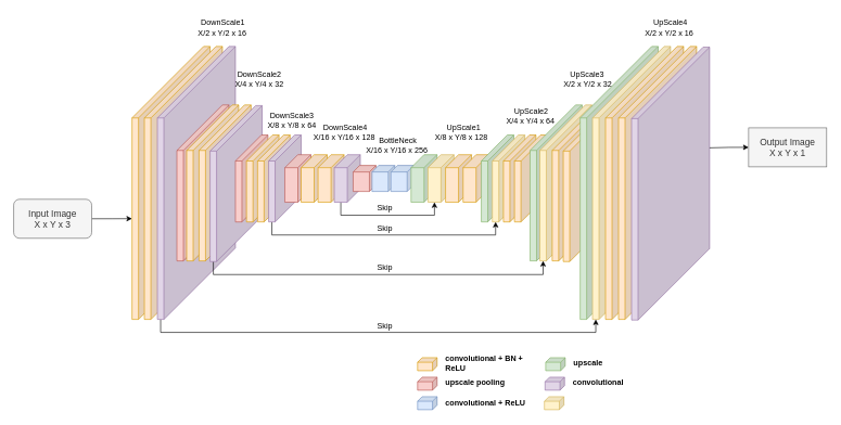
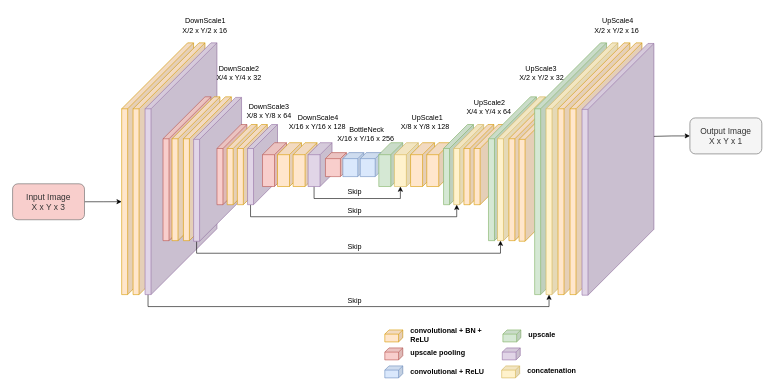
- <mxCell id="78" value="&lt;font style=&quot;font-size: 14px&quot;&gt;Output Image&lt;br&gt;X x Y x 1&lt;br&gt;&lt;/font&gt;" style="whiteSpace=wrap;html=1;fillColor=#f5f5f5;fontColor=#333333;strokeColor=#666666;rounded=0;" vertex="1" parent="1"><mxGeometry x="1150" y="196.25" width="120" height="60" as="geometry" /></mxCell>
+ <mxCell id="78" value="&lt;font style=&quot;font-size: 14px&quot;&gt;Output Image&lt;br&gt;X x Y x 1&lt;br&gt;&lt;/font&gt;" style="rounded=1;whiteSpace=wrap;html=1;fillColor=#f5f5f5;fontColor=#333333;strokeColor=#666666;" vertex="1" parent="1"><mxGeometry x="1150" y="196.25" width="120" height="60" as="geometry" /></mxCell>
- <mxCell id="76" value="&lt;font style=&quot;font-size: 14px&quot;&gt;Input Image&lt;br&gt;X x Y x 3&lt;/font&gt;" style="rounded=1;whiteSpace=wrap;html=1;fillColor=#f5f5f5;fontColor=#333333;strokeColor=#666666;" vertex="1" parent="1"><mxGeometry x="20" y="306.13" width="120" height="60" as="geometry" /></mxCell>
+ <mxCell id="76" value="&lt;font style=&quot;font-size: 14px&quot;&gt;Input Image&lt;br&gt;X x Y x 3&lt;/font&gt;" style="rounded=1;whiteSpace=wrap;html=1;fillColor=#f8cecc;fontColor=#333333;strokeColor=#666666;" vertex="1" parent="1"><mxGeometry x="20" y="306.13" width="120" height="60" as="geometry" /></mxCell>
- <mxCell id="47" value="convolutional" style="text;html=1;strokeColor=none;fillColor=none;align=left;verticalAlign=middle;whiteSpace=wrap;rounded=0;fontStyle=1" vertex="1" parent="1"><mxGeometry x="878" y="577.06" width="138" height="23.88" as="geometry" /></mxCell>
+ <mxCell id="48" value="concatenation" style="text;html=1;strokeColor=none;fillColor=none;align=left;verticalAlign=middle;whiteSpace=wrap;rounded=0;fontStyle=1" vertex="1" parent="1"><mxGeometry x="877" y="606.06" width="138" height="23.88" as="geometry" /></mxCell>
